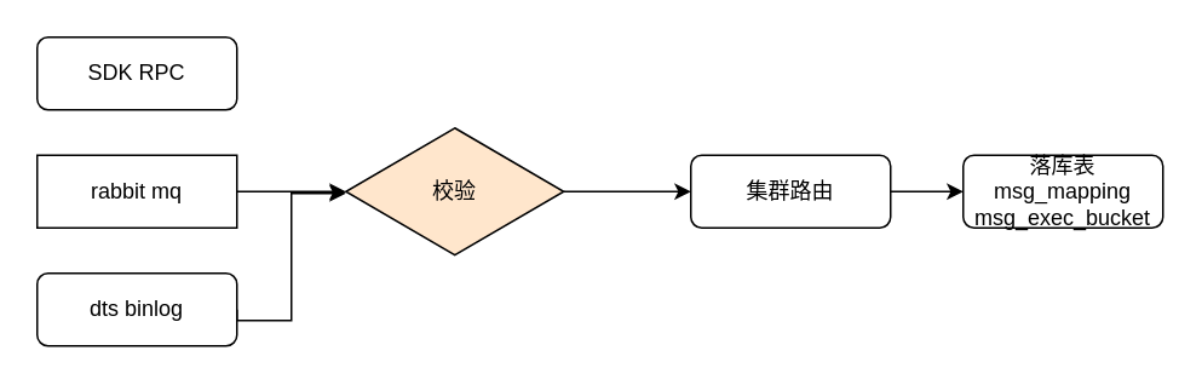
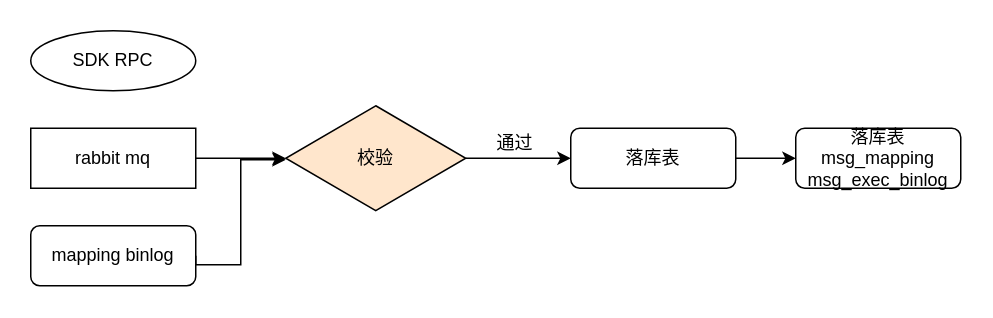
- <mxCell id="2" value="SDK RPC" style="rounded=1;whiteSpace=wrap;html=1;" vertex="1" parent="1"><mxGeometry x="20" y="20" width="110" height="40" as="geometry" /></mxCell>
+ <mxCell id="2" value="SDK RPC" style="ellipse;whiteSpace=wrap;html=1;" vertex="1" parent="1"><mxGeometry x="20" y="20" width="110" height="40" as="geometry" /></mxCell>
+ <mxCell id="11" value="通过" style="text;html=1;strokeColor=none;fillColor=none;align=center;verticalAlign=middle;whiteSpace=wrap;rounded=0;" vertex="1" parent="1"><mxGeometry x="323" y="85" width="40" height="20" as="geometry" /></mxCell>
- <mxCell id="10" value="集群路由" style="rounded=1;whiteSpace=wrap;html=1;" vertex="1" parent="1"><mxGeometry x="380" y="85" width="110" height="40" as="geometry" /></mxCell>
+ <mxCell id="10" value="落库表" style="rounded=1;whiteSpace=wrap;html=1;" vertex="1" parent="1"><mxGeometry x="380" y="85" width="110" height="40" as="geometry" /></mxCell>
- <mxCell id="12" value="落库表&lt;br&gt;msg_mapping&lt;br&gt;msg_exec_bucket" style="rounded=1;whiteSpace=wrap;html=1;" vertex="1" parent="1"><mxGeometry x="530" y="85" width="110" height="40" as="geometry" /></mxCell>
+ <mxCell id="12" value="落库表&lt;br&gt;msg_mapping&lt;br&gt;msg_exec_binlog" style="rounded=1;whiteSpace=wrap;html=1;" vertex="1" parent="1"><mxGeometry x="530" y="85" width="110" height="40" as="geometry" /></mxCell>
- <mxCell id="6" value="dts binlog" style="rounded=1;whiteSpace=wrap;html=1;" vertex="1" parent="1"><mxGeometry x="20" y="150" width="110" height="40" as="geometry" /></mxCell>
+ <mxCell id="6" value="mapping binlog" style="rounded=1;whiteSpace=wrap;html=1;" vertex="1" parent="1"><mxGeometry x="20" y="150" width="110" height="40" as="geometry" /></mxCell>
